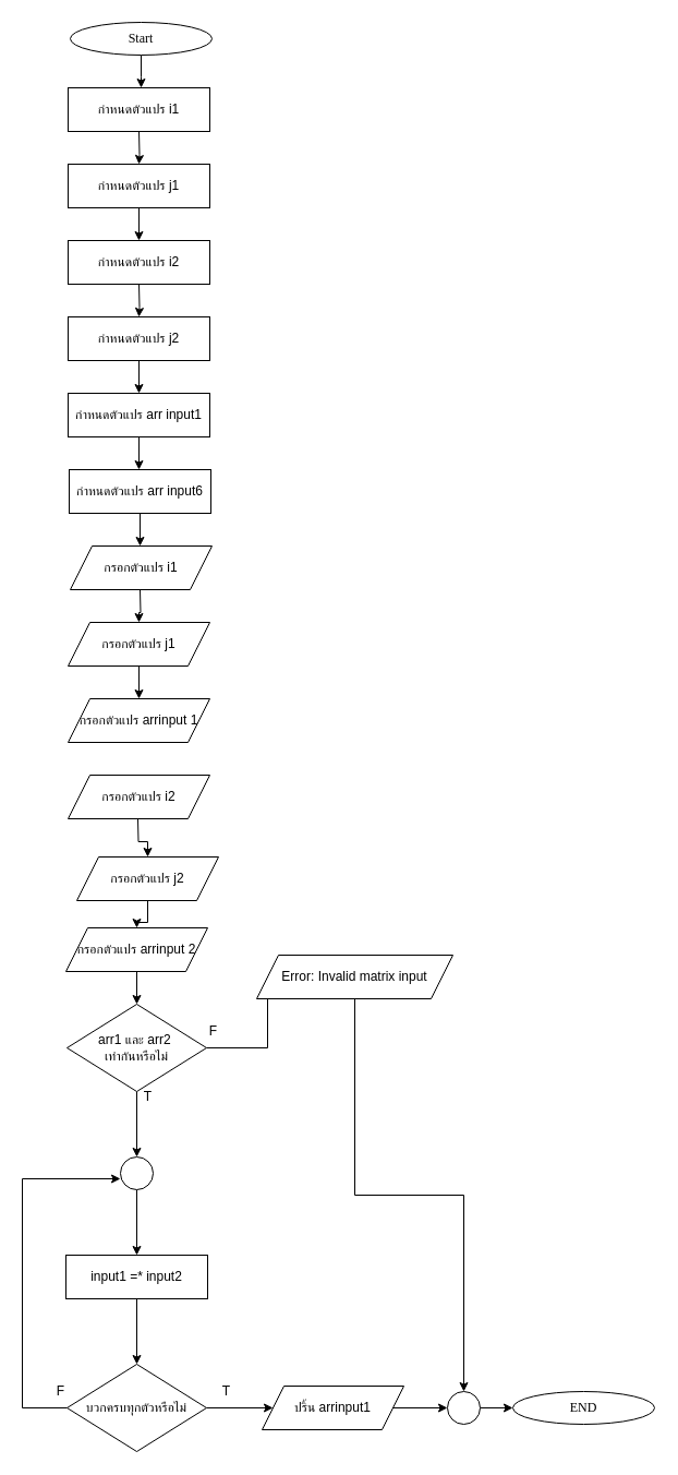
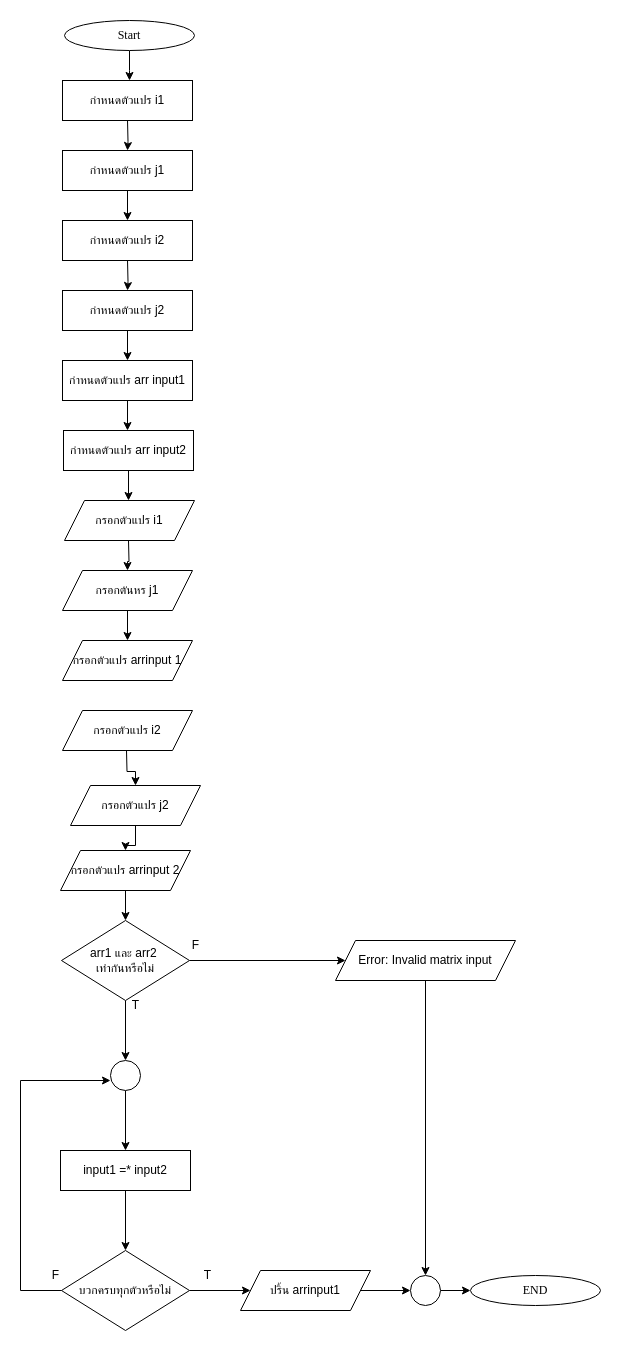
- <mxCell id="8" value="กำหนดตัวแปร arr input6" style="rounded=0;whiteSpace=wrap;html=1;" vertex="1" parent="1"><mxGeometry x="63" y="430" width="130" height="40" as="geometry" /></mxCell>
+ <mxCell id="8" value="กำหนดตัวแปร arr input2" style="rounded=0;whiteSpace=wrap;html=1;" vertex="1" parent="1"><mxGeometry x="63" y="430" width="130" height="40" as="geometry" /></mxCell>
- <mxCell id="18" value="กรอกตัวแปร j1" style="rounded=0;whiteSpace=wrap;html=1;shape=parallelogram;perimeter=parallelogramPerimeter;fixedSize=1;" vertex="1" parent="1"><mxGeometry x="62" y="570" width="130" height="40" as="geometry" /></mxCell>
+ <mxCell id="18" value="กรอกตันหร j1" style="rounded=0;whiteSpace=wrap;html=1;shape=parallelogram;perimeter=parallelogramPerimeter;fixedSize=1;" vertex="1" parent="1"><mxGeometry x="62" y="570" width="130" height="40" as="geometry" /></mxCell>
- <mxCell id="41" value="Error: Invalid matrix input" style="rounded=0;whiteSpace=wrap;html=1;shape=parallelogram;perimeter=parallelogramPerimeter;fixedSize=1;" vertex="1" parent="1"><mxGeometry x="235" y="875" width="180" height="40" as="geometry" /></mxCell>
+ <mxCell id="41" value="Error: Invalid matrix input" style="rounded=0;whiteSpace=wrap;html=1;shape=parallelogram;perimeter=parallelogramPerimeter;fixedSize=1;" vertex="1" parent="1"><mxGeometry x="335" y="940" width="180" height="40" as="geometry" /></mxCell>
